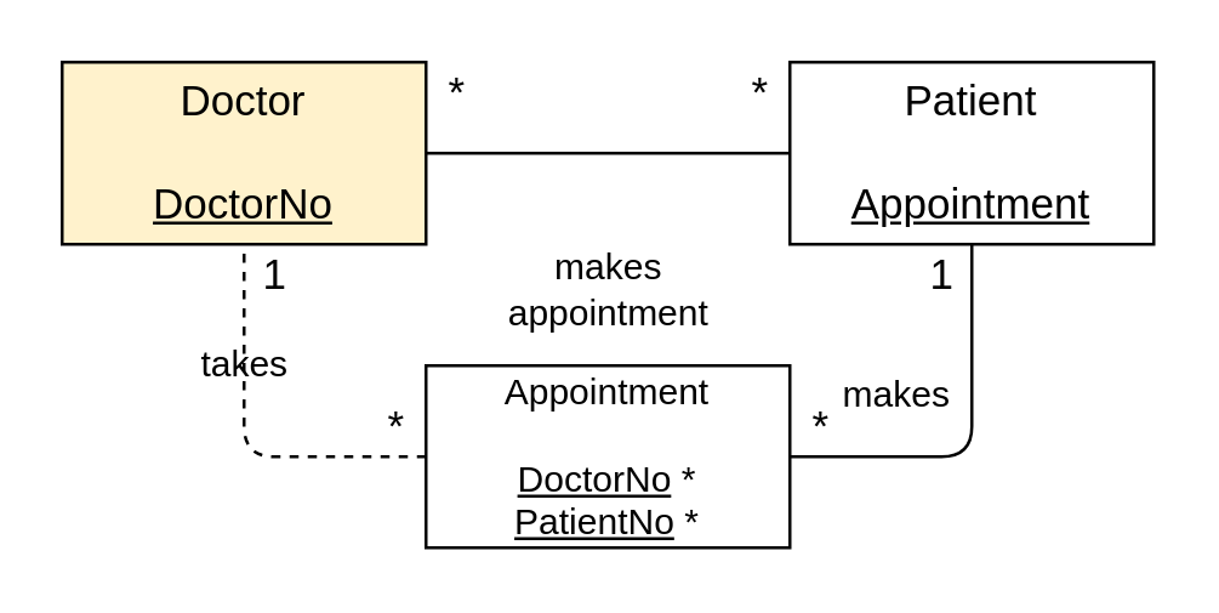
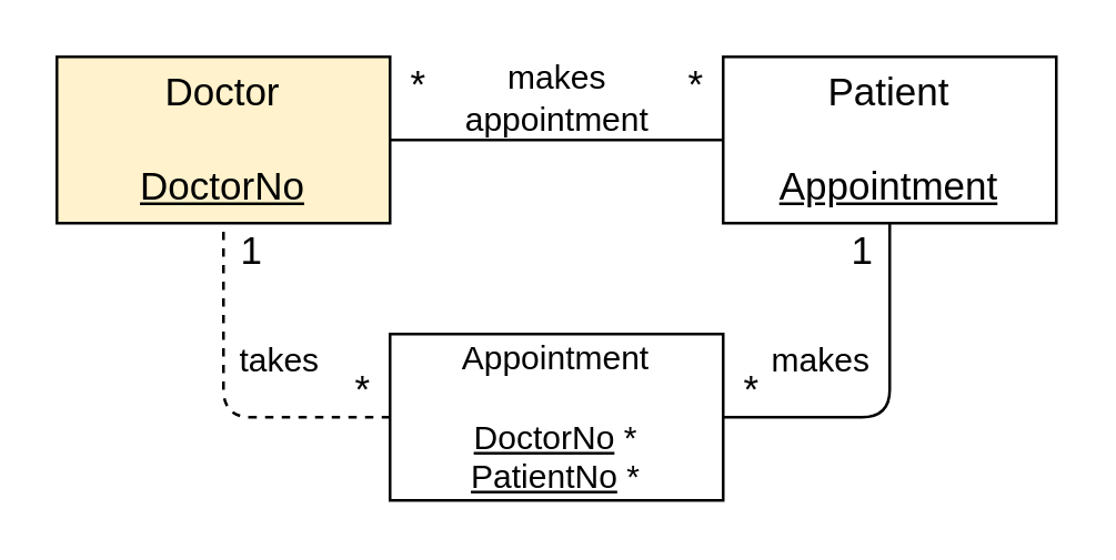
- <mxCell id="7" value="makes &lt;br&gt;appointment" style="text;html=1;align=center;verticalAlign=middle;resizable=0;points=[];autosize=1;" vertex="1" parent="1"><mxGeometry x="160" y="80" width="80" height="30" as="geometry" /></mxCell>
+ <mxCell id="7" value="makes &lt;br&gt;appointment" style="text;html=1;align=center;verticalAlign=middle;resizable=0;points=[];autosize=1;" vertex="1" parent="1"><mxGeometry x="160" y="20" width="80" height="30" as="geometry" /></mxCell>
- <mxCell id="16" value="takes" style="text;html=1;align=center;verticalAlign=middle;resizable=0;points=[];autosize=1;" vertex="1" parent="1"><mxGeometry x="60" y="110" width="40" height="20" as="geometry" /></mxCell>
+ <mxCell id="16" value="takes" style="text;html=1;align=center;verticalAlign=middle;resizable=0;points=[];autosize=1;" vertex="1" parent="1"><mxGeometry x="80" y="120" width="40" height="20" as="geometry" /></mxCell>
